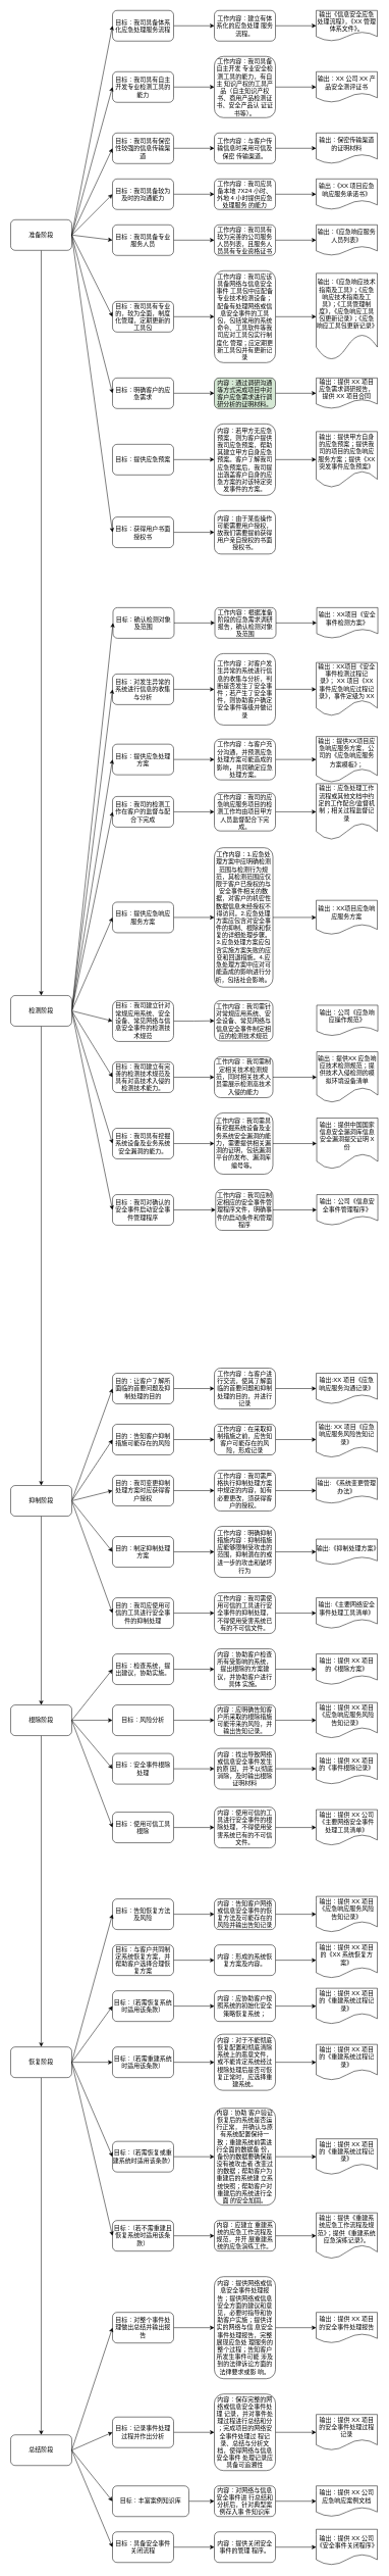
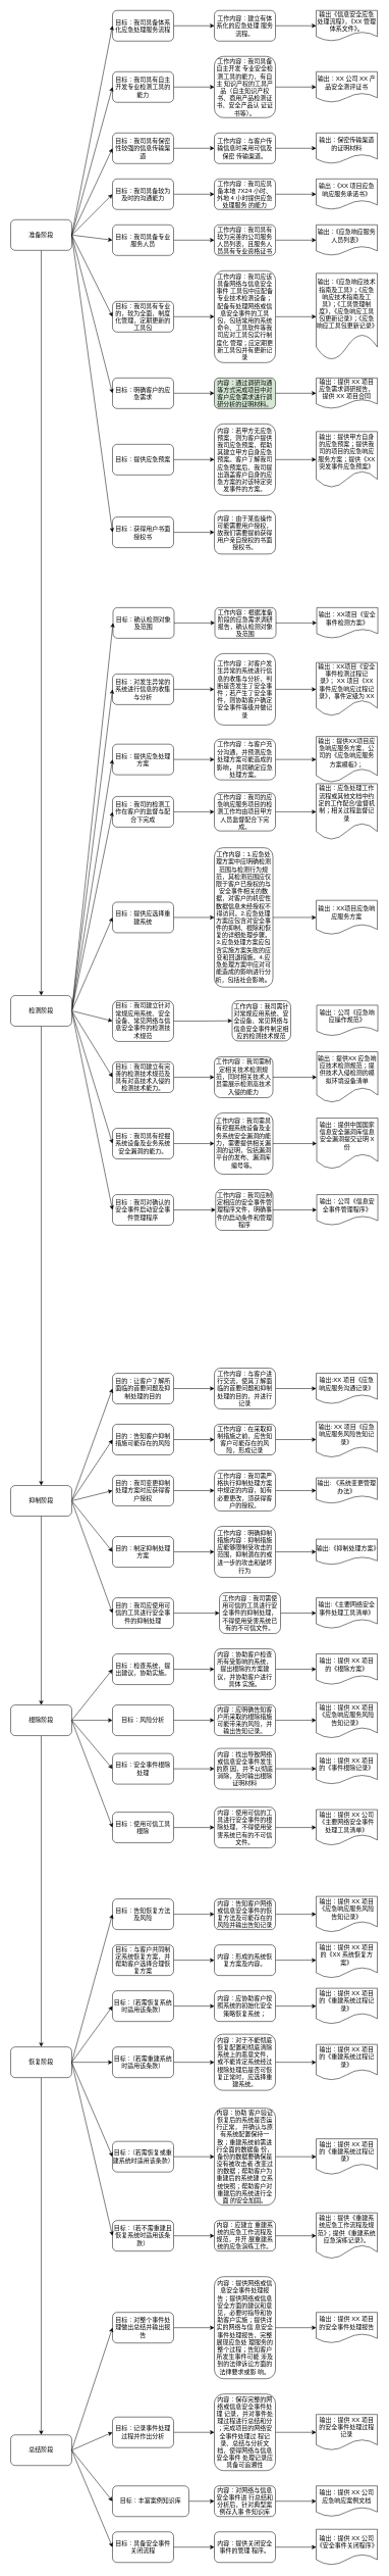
- <mxCell id="194" value="目标：提供&lt;span&gt;&lt;font style=&quot;font-size: 12px&quot;&gt;应急响应服务方案&lt;/font&gt;&lt;/span&gt;" style="rounded=1;whiteSpace=wrap;html=1;" parent="1" vertex="1"><mxGeometry x="220" y="1767" width="120" height="60" as="geometry" /></mxCell>
+ <mxCell id="194" value="目标：提供&lt;span&gt;&lt;font style=&quot;font-size: 12px&quot;&gt;应选择重建系统&lt;/font&gt;&lt;/span&gt;" style="rounded=1;whiteSpace=wrap;html=1;" parent="1" vertex="1"><mxGeometry x="220" y="1767" width="120" height="60" as="geometry" /></mxCell>
- <mxCell id="191" value="工作内容：我司需&lt;span&gt;&lt;font style=&quot;font-size: 12px&quot;&gt;针对常规应用&lt;/font&gt;&lt;/span&gt;&lt;font style=&quot;font-size: 12px&quot;&gt;&lt;span&gt;系统、安全设备、常见网络与信息安全&lt;/span&gt;&lt;span&gt;事件制定相应的检测技术规范&lt;/span&gt;&lt;/font&gt;&lt;span&gt;&lt;font style=&quot;font-size: 12px&quot;&gt;&lt;br&gt;&lt;/font&gt;&lt;/span&gt;" style="rounded=1;whiteSpace=wrap;html=1;" parent="1" vertex="1"><mxGeometry x="420" y="1960" width="115" height="79" as="geometry" /></mxCell>
+ <mxCell id="191" value="工作内容：我司需&lt;span&gt;&lt;font style=&quot;font-size: 12px&quot;&gt;针对常规应用&lt;/font&gt;&lt;/span&gt;&lt;font style=&quot;font-size: 12px&quot;&gt;&lt;span&gt;系统、安全设备、常见网络与信息安全&lt;/span&gt;&lt;span&gt;事件制定相应的检测技术规范&lt;/span&gt;&lt;/font&gt;&lt;span&gt;&lt;font style=&quot;font-size: 12px&quot;&gt;&lt;br&gt;&lt;/font&gt;&lt;/span&gt;" style="rounded=1;whiteSpace=wrap;html=1;" parent="1" vertex="1"><mxGeometry x="455" y="1960" width="115" height="79" as="geometry" /></mxCell>
- <mxCell id="156" value="工作内容：我司需&lt;span&gt;&lt;font style=&quot;font-size: 12px&quot;&gt;使用可信的工具进行安&lt;/font&gt;&lt;/span&gt;&lt;font style=&quot;font-size: 12px&quot;&gt;&lt;span&gt;全事件的抑制处理，不得使用受害系统&lt;/span&gt;&lt;span&gt;已有的不可信文件。&lt;/span&gt;&lt;/font&gt;&lt;span&gt;&lt;font style=&quot;font-size: 12px&quot;&gt;&lt;br&gt;&lt;/font&gt;&lt;/span&gt;" style="whiteSpace=wrap;html=1;rounded=1;" parent="1" vertex="1"><mxGeometry x="420" y="3120" width="120" height="80" as="geometry" /></mxCell>
+ <mxCell id="156" value="工作内容：我司需&lt;span&gt;&lt;font style=&quot;font-size: 12px&quot;&gt;使用可信的工具进行安&lt;/font&gt;&lt;/span&gt;&lt;font style=&quot;font-size: 12px&quot;&gt;&lt;span&gt;全事件的抑制处理，不得使用受害系统&lt;/span&gt;&lt;span&gt;已有的不可信文件。&lt;/span&gt;&lt;/font&gt;&lt;span&gt;&lt;font style=&quot;font-size: 12px&quot;&gt;&lt;br&gt;&lt;/font&gt;&lt;/span&gt;" style="whiteSpace=wrap;html=1;rounded=1;" parent="1" vertex="1"><mxGeometry x="430" y="3120" width="120" height="80" as="geometry" /></mxCell>
